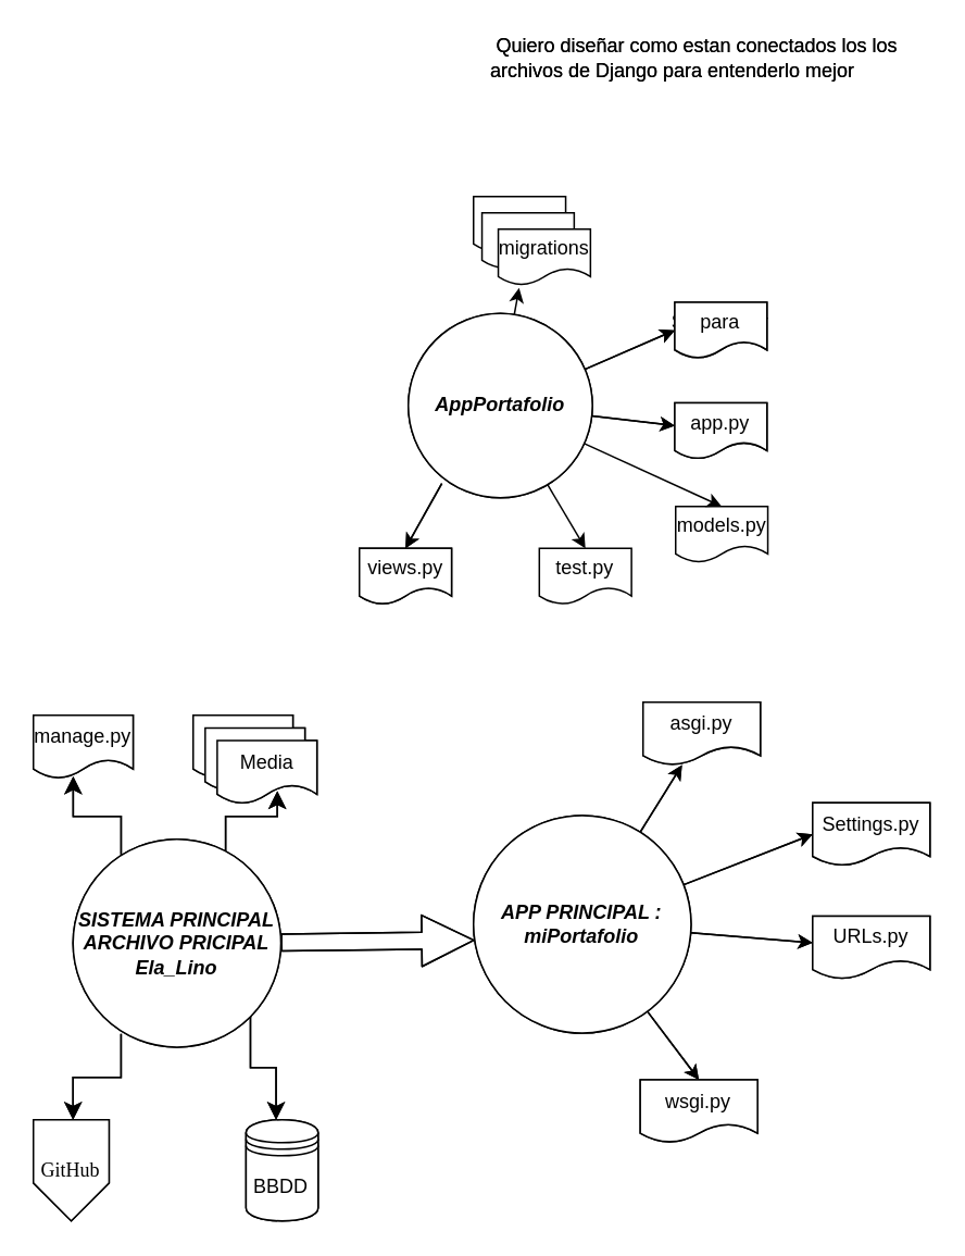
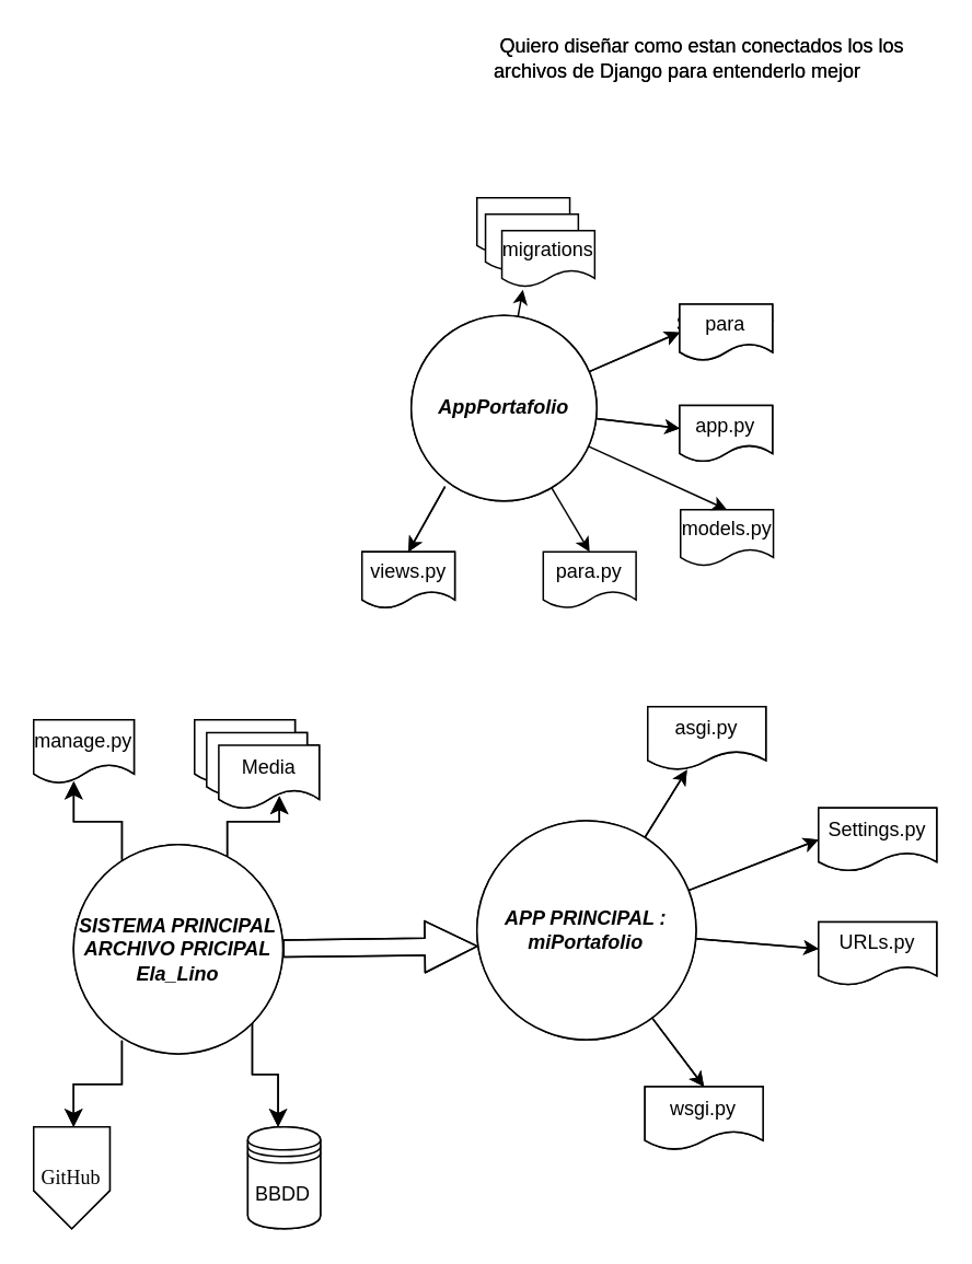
- <mxCell id="37" value="test.py" style="shape=document;whiteSpace=wrap;html=1;boundedLbl=1;strokeColor=default;gradientColor=none;" vertex="1" parent="36"><mxGeometry width="56.533" height="34.286" as="geometry" /></mxCell>
+ <mxCell id="37" value="para.py" style="shape=document;whiteSpace=wrap;html=1;boundedLbl=1;strokeColor=default;gradientColor=none;" vertex="1" parent="36"><mxGeometry width="56.533" height="34.286" as="geometry" /></mxCell>
